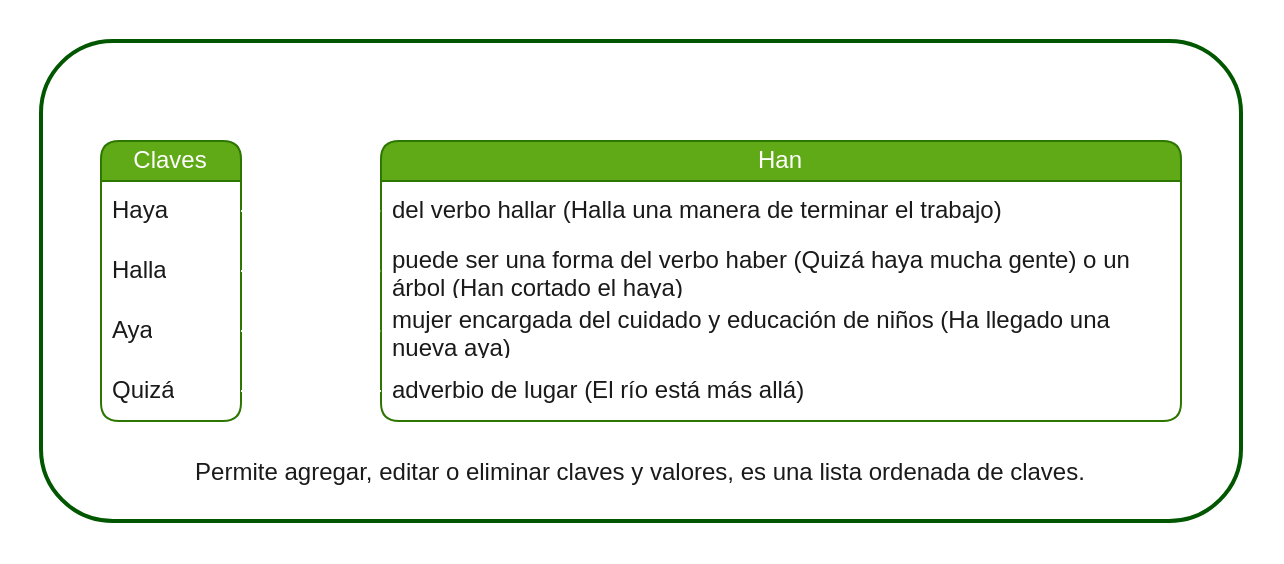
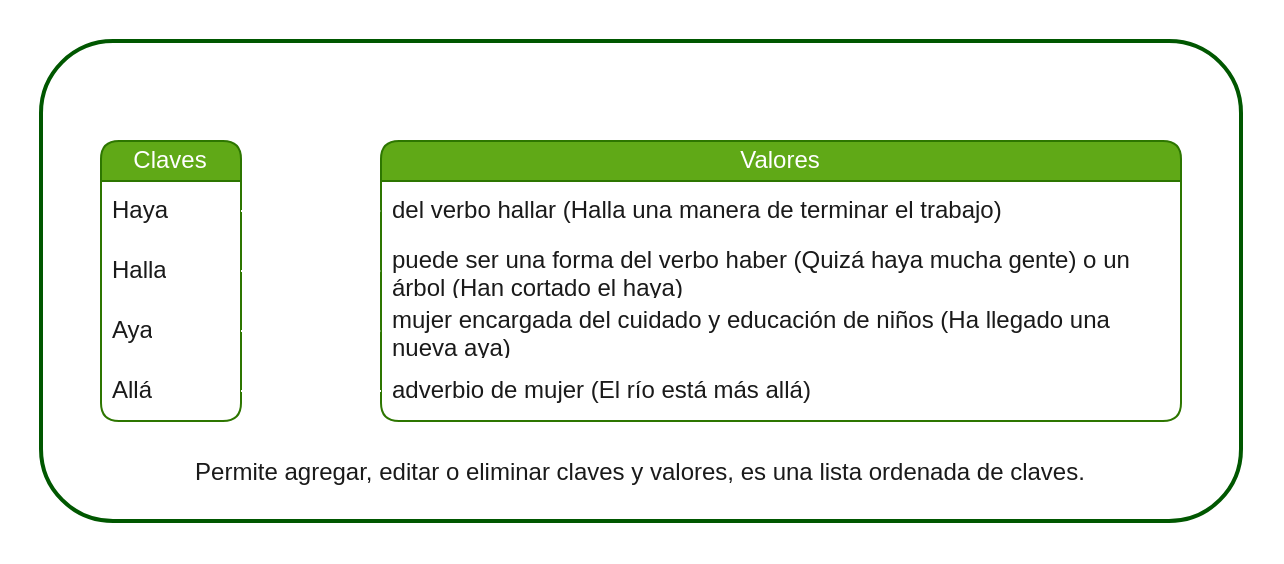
- <mxCell id="8" value="Han" style="swimlane;fontStyle=0;childLayout=stackLayout;horizontal=1;startSize=20;horizontalStack=0;resizeParent=1;resizeParentMax=0;resizeLast=0;collapsible=1;marginBottom=0;whiteSpace=wrap;html=1;fillColor=#60a917;fontColor=#ffffff;strokeColor=#2D7600;rounded=1;" parent="1" vertex="1"><mxGeometry x="190" y="70" width="400" height="140" as="geometry" /></mxCell>
+ <mxCell id="8" value="Valores" style="swimlane;fontStyle=0;childLayout=stackLayout;horizontal=1;startSize=20;horizontalStack=0;resizeParent=1;resizeParentMax=0;resizeLast=0;collapsible=1;marginBottom=0;whiteSpace=wrap;html=1;fillColor=#60a917;fontColor=#ffffff;strokeColor=#2D7600;rounded=1;" parent="1" vertex="1"><mxGeometry x="190" y="70" width="400" height="140" as="geometry" /></mxCell>
- <mxCell id="7" value="Quizá" style="text;strokeColor=none;fillColor=none;align=left;verticalAlign=middle;spacingLeft=4;spacingRight=4;overflow=hidden;points=[[0,0.5],[1,0.5]];portConstraint=eastwest;rotatable=0;fontColor=#1A1A1A;labelBackgroundColor=none;labelBorderColor=none;html=1;" parent="3" vertex="1"><mxGeometry y="110" width="70" height="30" as="geometry" /></mxCell>
+ <mxCell id="7" value="Allá" style="text;strokeColor=none;fillColor=none;align=left;verticalAlign=middle;spacingLeft=4;spacingRight=4;overflow=hidden;points=[[0,0.5],[1,0.5]];portConstraint=eastwest;rotatable=0;fontColor=#1A1A1A;labelBackgroundColor=none;labelBorderColor=none;html=1;" parent="3" vertex="1"><mxGeometry y="110" width="70" height="30" as="geometry" /></mxCell>
- <mxCell id="12" value="&lt;font style=&quot;font-size: 12px;&quot;&gt;&lt;span style=&quot;font-family: &amp;quot;Google Sans&amp;quot;, arial, sans-serif;&quot;&gt;adverbio de lugar (El río está más&amp;nbsp;&lt;/span&gt;&lt;span style=&quot;font-family: &amp;quot;Google Sans&amp;quot;, arial, sans-serif;&quot;&gt;allá&lt;/span&gt;&lt;span style=&quot;font-family: &amp;quot;Google Sans&amp;quot;, arial, sans-serif;&quot;&gt;)&lt;/span&gt;&lt;/font&gt;" style="text;strokeColor=none;fillColor=none;align=left;verticalAlign=middle;spacingLeft=4;spacingRight=4;overflow=hidden;points=[[0,0.5],[1,0.5]];portConstraint=eastwest;rotatable=0;whiteSpace=wrap;html=1;fontColor=#1A1A1A;labelBackgroundColor=none;" parent="8" vertex="1"><mxGeometry y="110" width="400" height="30" as="geometry" /></mxCell>
+ <mxCell id="12" value="&lt;font style=&quot;font-size: 12px;&quot;&gt;&lt;span style=&quot;font-family: &amp;quot;Google Sans&amp;quot;, arial, sans-serif;&quot;&gt;adverbio de mujer (El río está más&amp;nbsp;&lt;/span&gt;&lt;span style=&quot;font-family: &amp;quot;Google Sans&amp;quot;, arial, sans-serif;&quot;&gt;allá&lt;/span&gt;&lt;span style=&quot;font-family: &amp;quot;Google Sans&amp;quot;, arial, sans-serif;&quot;&gt;)&lt;/span&gt;&lt;/font&gt;" style="text;strokeColor=none;fillColor=none;align=left;verticalAlign=middle;spacingLeft=4;spacingRight=4;overflow=hidden;points=[[0,0.5],[1,0.5]];portConstraint=eastwest;rotatable=0;whiteSpace=wrap;html=1;fontColor=#1A1A1A;labelBackgroundColor=none;" parent="8" vertex="1"><mxGeometry y="110" width="400" height="30" as="geometry" /></mxCell>
